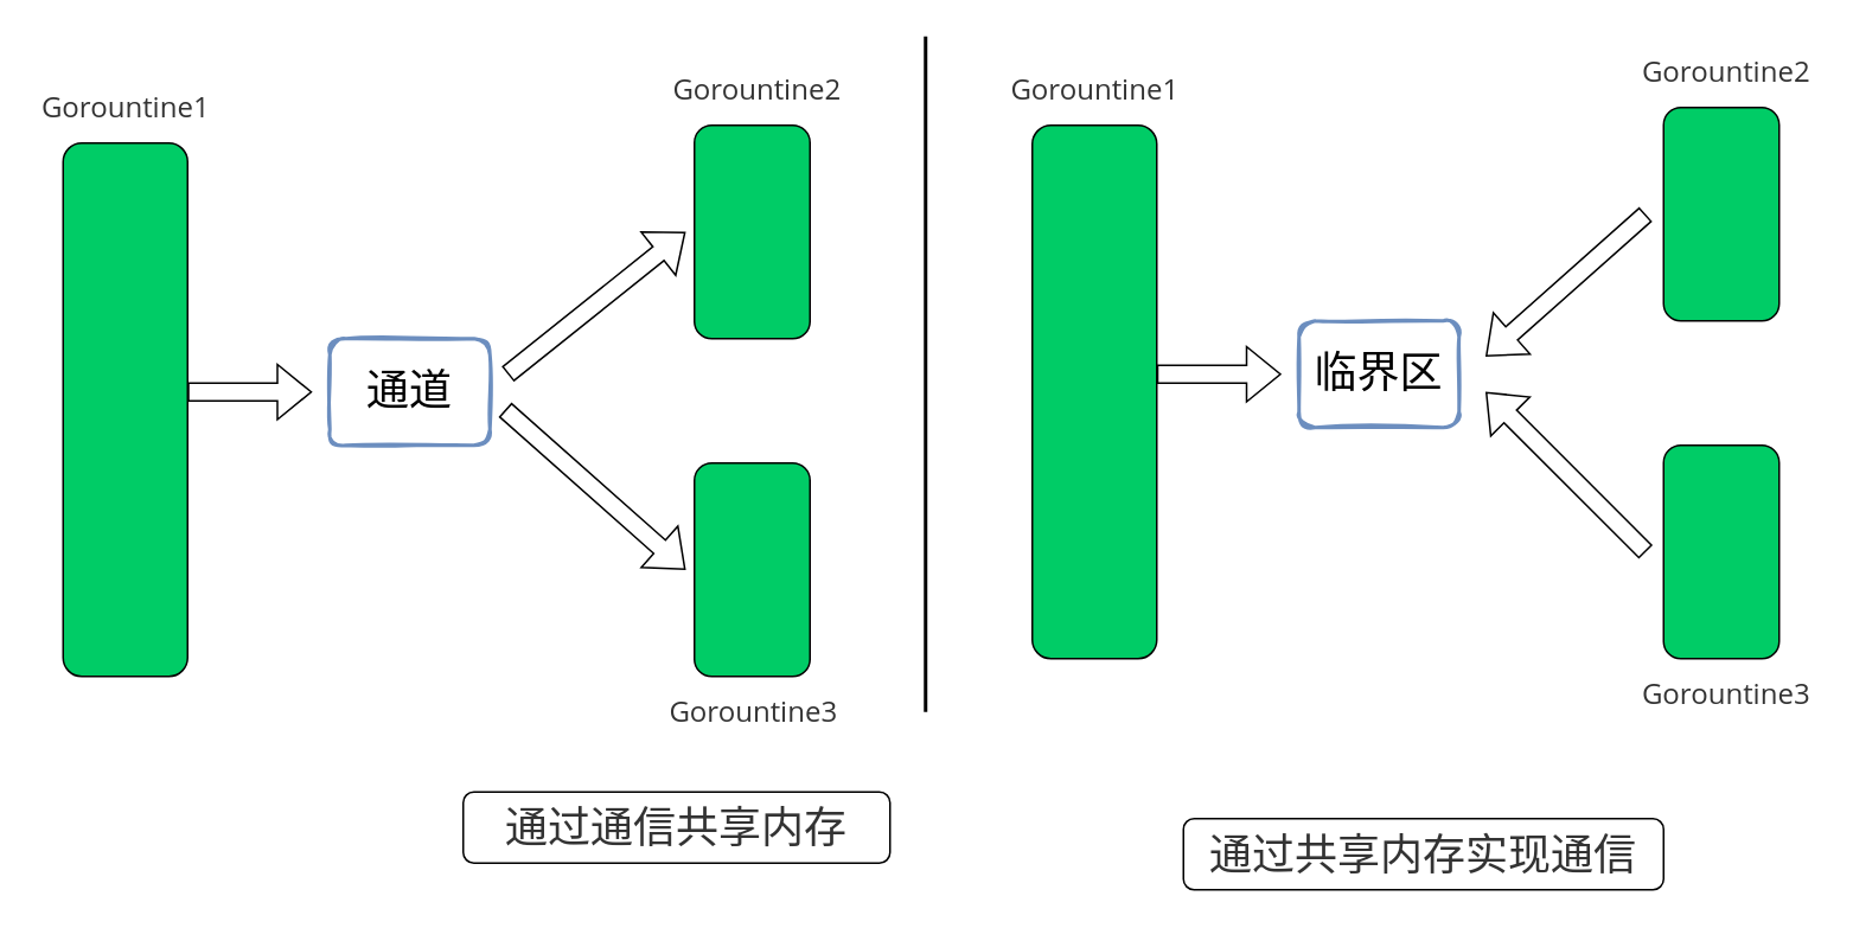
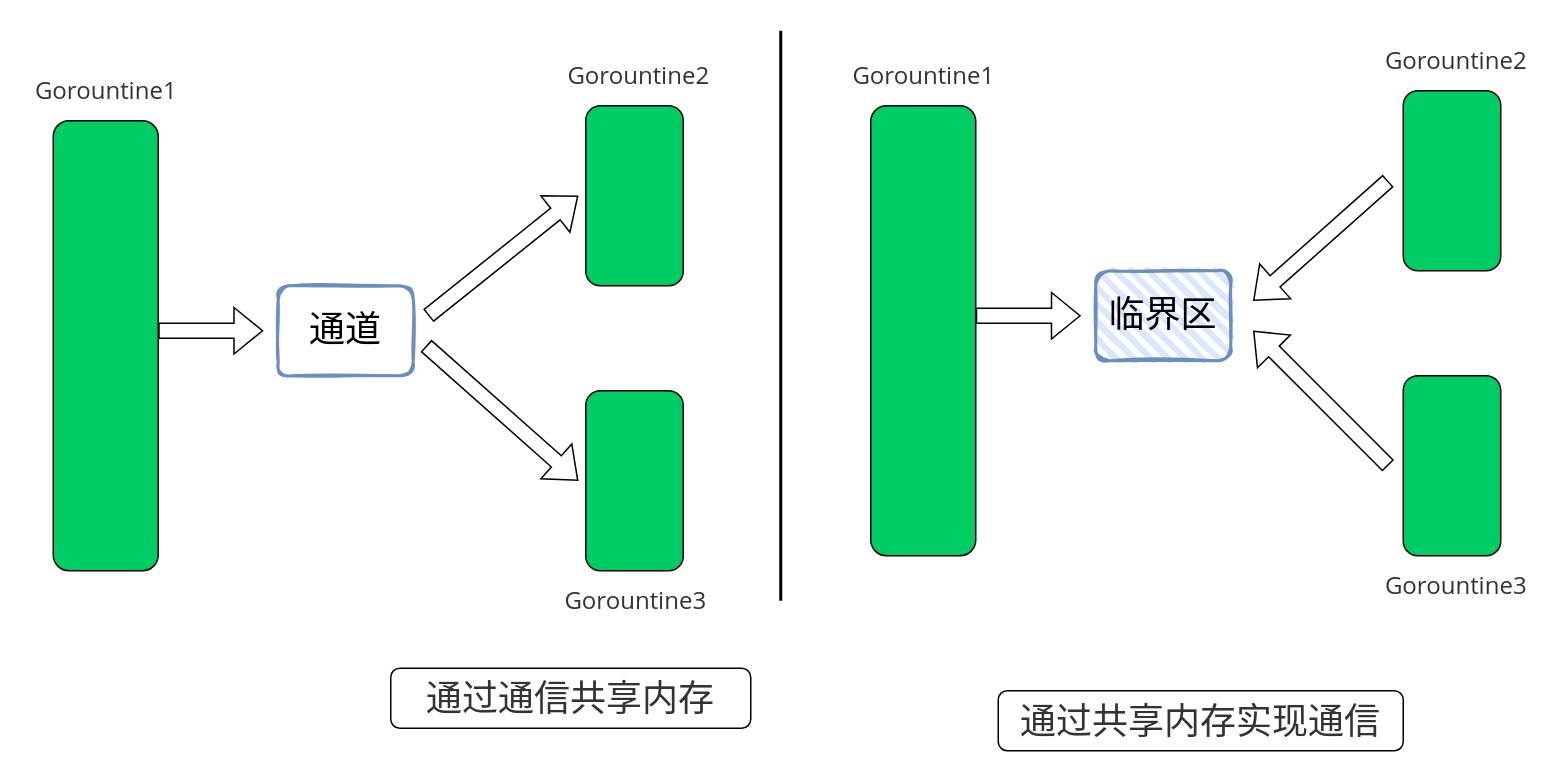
- <mxCell id="19" value="&lt;font style=&quot;font-size: 24px&quot;&gt;临界区&lt;/font&gt;" style="rounded=1;whiteSpace=wrap;html=1;strokeWidth=2;fillWeight=4;hachureGap=8;hachureAngle=45;fillColor=#ffffff;sketch=1;strokeColor=#6c8ebf;" vertex="1" parent="1"><mxGeometry x="730" y="180" width="90" height="60" as="geometry" /></mxCell>
+ <mxCell id="19" value="&lt;font style=&quot;font-size: 24px&quot;&gt;临界区&lt;/font&gt;" style="rounded=1;whiteSpace=wrap;html=1;strokeWidth=2;fillWeight=4;hachureGap=8;hachureAngle=45;fillColor=#dae8fc;sketch=1;strokeColor=#6c8ebf;" vertex="1" parent="1"><mxGeometry x="730" y="180" width="90" height="60" as="geometry" /></mxCell>
